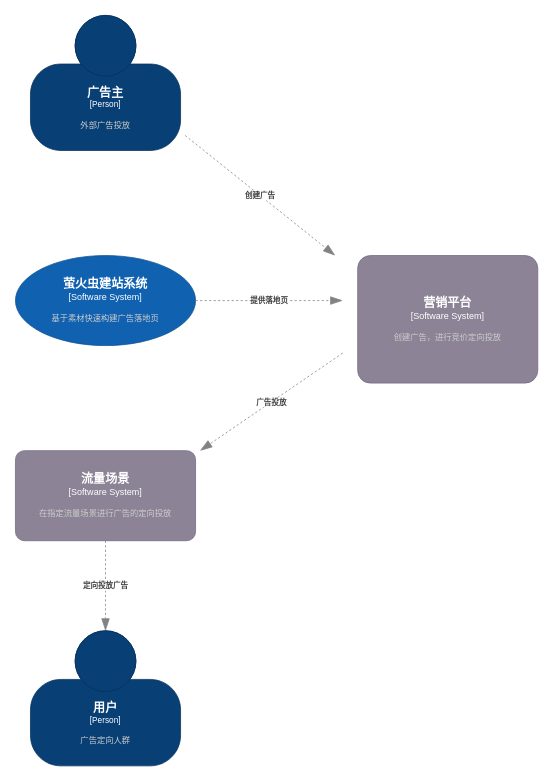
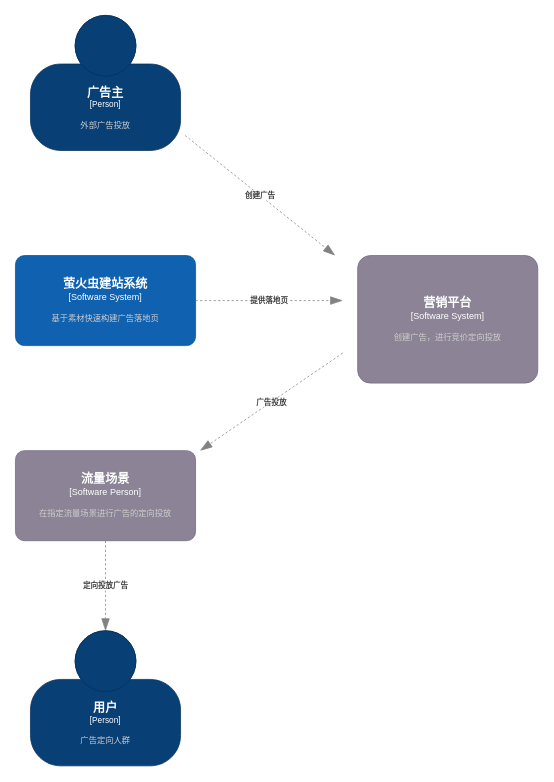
- <mxCell id="3" value="&lt;font style=&quot;font-size: 16px&quot;&gt;&lt;b&gt;萤火虫建站系统&lt;/b&gt;&lt;/font&gt;&lt;div&gt;[Software System]&lt;/div&gt;&lt;br&gt;&lt;div&gt;&lt;font style=&quot;font-size: 11px&quot;&gt;&lt;font color=&quot;#cccccc&quot;&gt;基于素材快速构建广告落地页&lt;/font&gt;&lt;/div&gt;" style="ellipse;whiteSpace=wrap;html=1;labelBackgroundColor=none;fillColor=#1061B0;fontColor=#ffffff;align=center;arcSize=10;strokeColor=#0D5091;metaEdit=1;resizable=0;points=[[0.25,0,0],[0.5,0,0],[0.75,0,0],[1,0.25,0],[1,0.5,0],[1,0.75,0],[0.75,1,0],[0.5,1,0],[0.25,1,0],[0,0.75,0],[0,0.5,0],[0,0.25,0]];" vertex="1" parent="1"><mxGeometry x="20" y="340" width="240" height="120" as="geometry" /></mxCell>
+ <mxCell id="3" value="&lt;font style=&quot;font-size: 16px&quot;&gt;&lt;b&gt;萤火虫建站系统&lt;/b&gt;&lt;/font&gt;&lt;div&gt;[Software System]&lt;/div&gt;&lt;br&gt;&lt;div&gt;&lt;font style=&quot;font-size: 11px&quot;&gt;&lt;font color=&quot;#cccccc&quot;&gt;基于素材快速构建广告落地页&lt;/font&gt;&lt;/div&gt;" style="rounded=1;whiteSpace=wrap;html=1;labelBackgroundColor=none;fillColor=#1061B0;fontColor=#ffffff;align=center;arcSize=10;strokeColor=#0D5091;metaEdit=1;resizable=0;points=[[0.25,0,0],[0.5,0,0],[0.75,0,0],[1,0.25,0],[1,0.5,0],[1,0.75,0],[0.75,1,0],[0.5,1,0],[0.25,1,0],[0,0.75,0],[0,0.5,0],[0,0.25,0]];" vertex="1" parent="1"><mxGeometry x="20" y="340" width="240" height="120" as="geometry" /></mxCell>
- <mxCell id="8" value="&lt;font style=&quot;font-size: 16px&quot;&gt;&lt;b&gt;流量场景&lt;/b&gt;&lt;/font&gt;&lt;div&gt;[Software System]&lt;/div&gt;&lt;br&gt;&lt;div&gt;&lt;font style=&quot;font-size: 11px&quot;&gt;&lt;font color=&quot;#cccccc&quot;&gt;在指定流量场景进行广告的定向投放&lt;/font&gt;&lt;/div&gt;" style="rounded=1;whiteSpace=wrap;html=1;labelBackgroundColor=none;fillColor=#8C8496;fontColor=#ffffff;align=center;arcSize=10;strokeColor=#736782;metaEdit=1;resizable=0;points=[[0.25,0,0],[0.5,0,0],[0.75,0,0],[1,0.25,0],[1,0.5,0],[1,0.75,0],[0.75,1,0],[0.5,1,0],[0.25,1,0],[0,0.75,0],[0,0.5,0],[0,0.25,0]];" vertex="1" parent="1"><mxGeometry x="20" y="600" width="240" height="120" as="geometry" /></mxCell>
+ <mxCell id="8" value="&lt;font style=&quot;font-size: 16px&quot;&gt;&lt;b&gt;流量场景&lt;/b&gt;&lt;/font&gt;&lt;div&gt;[Software Person]&lt;/div&gt;&lt;br&gt;&lt;div&gt;&lt;font style=&quot;font-size: 11px&quot;&gt;&lt;font color=&quot;#cccccc&quot;&gt;在指定流量场景进行广告的定向投放&lt;/font&gt;&lt;/div&gt;" style="rounded=1;whiteSpace=wrap;html=1;labelBackgroundColor=none;fillColor=#8C8496;fontColor=#ffffff;align=center;arcSize=10;strokeColor=#736782;metaEdit=1;resizable=0;points=[[0.25,0,0],[0.5,0,0],[0.75,0,0],[1,0.25,0],[1,0.5,0],[1,0.75,0],[0.75,1,0],[0.5,1,0],[0.25,1,0],[0,0.75,0],[0,0.5,0],[0,0.25,0]];" vertex="1" parent="1"><mxGeometry x="20" y="600" width="240" height="120" as="geometry" /></mxCell>
